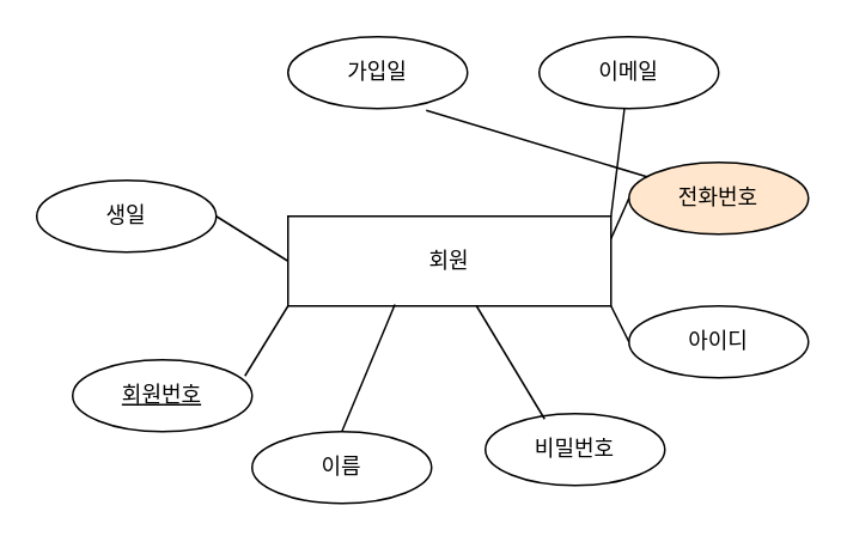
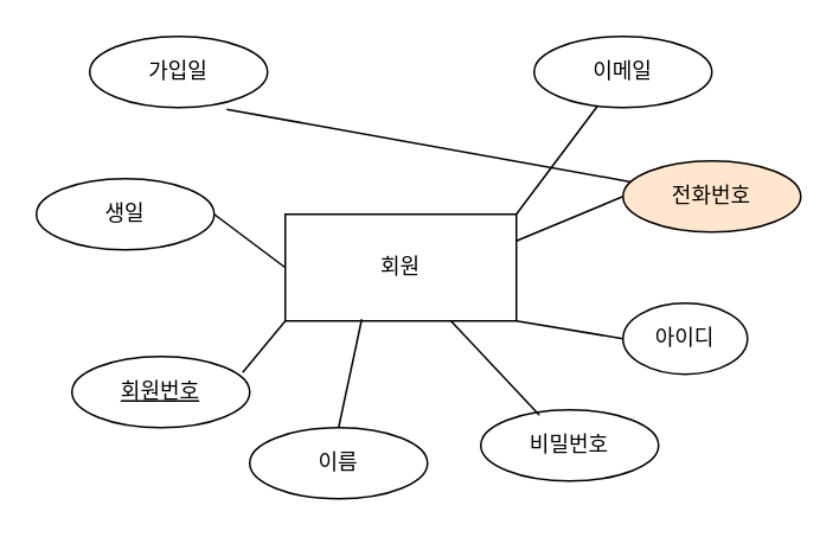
- <mxCell id="8" value="가입일" style="ellipse;whiteSpace=wrap;html=1;align=center;" vertex="1" parent="1"><mxGeometry x="160" y="20" width="100" height="40" as="geometry" /></mxCell>
+ <mxCell id="8" value="가입일" style="ellipse;whiteSpace=wrap;html=1;align=center;" vertex="1" parent="1"><mxGeometry x="50" y="20" width="100" height="40" as="geometry" /></mxCell>
- <mxCell id="2" value="회원" style="whiteSpace=wrap;html=1;align=center;" vertex="1" parent="1"><mxGeometry x="160" y="120" width="180" height="50" as="geometry" /></mxCell>
+ <mxCell id="2" value="회원" style="whiteSpace=wrap;html=1;align=center;" vertex="1" parent="1"><mxGeometry x="160" y="120" width="130" height="60" as="geometry" /></mxCell>
- <mxCell id="5" value="아이디" style="ellipse;whiteSpace=wrap;html=1;align=center;" vertex="1" parent="1"><mxGeometry x="350" y="170" width="100" height="40" as="geometry" /></mxCell>
+ <mxCell id="5" value="아이디" style="ellipse;whiteSpace=wrap;html=1;align=center;" vertex="1" parent="1"><mxGeometry x="350" y="170" width="70" height="40" as="geometry" /></mxCell>
